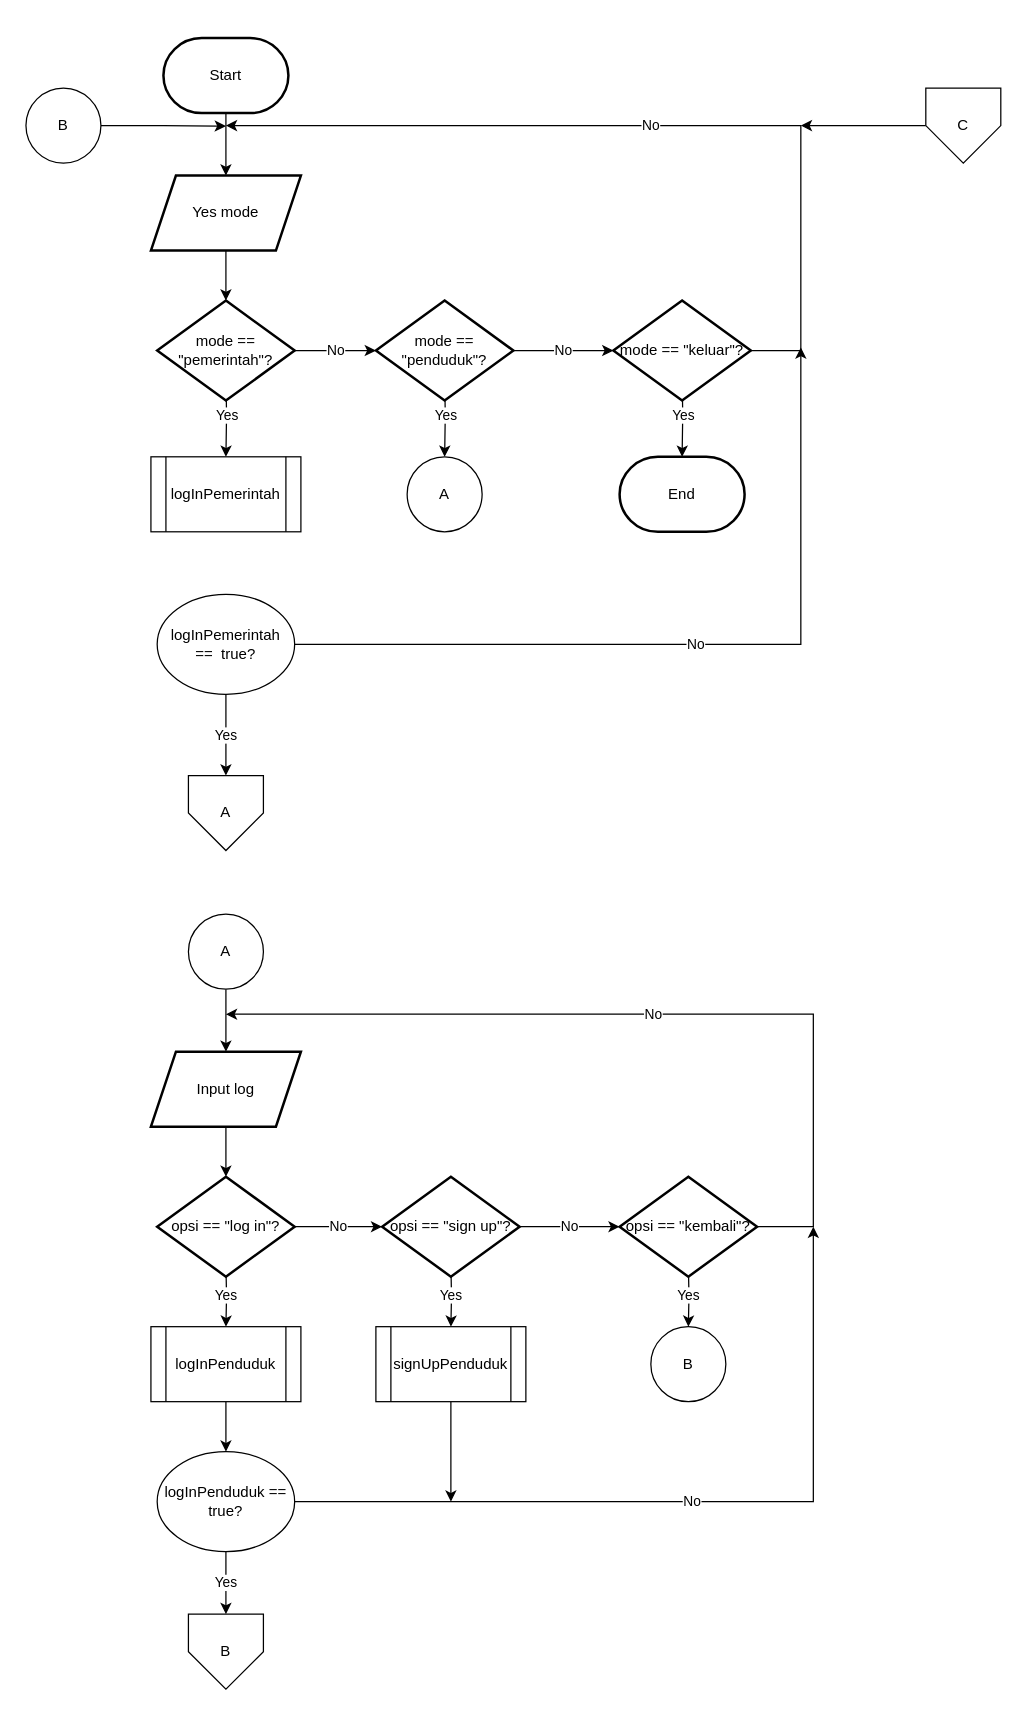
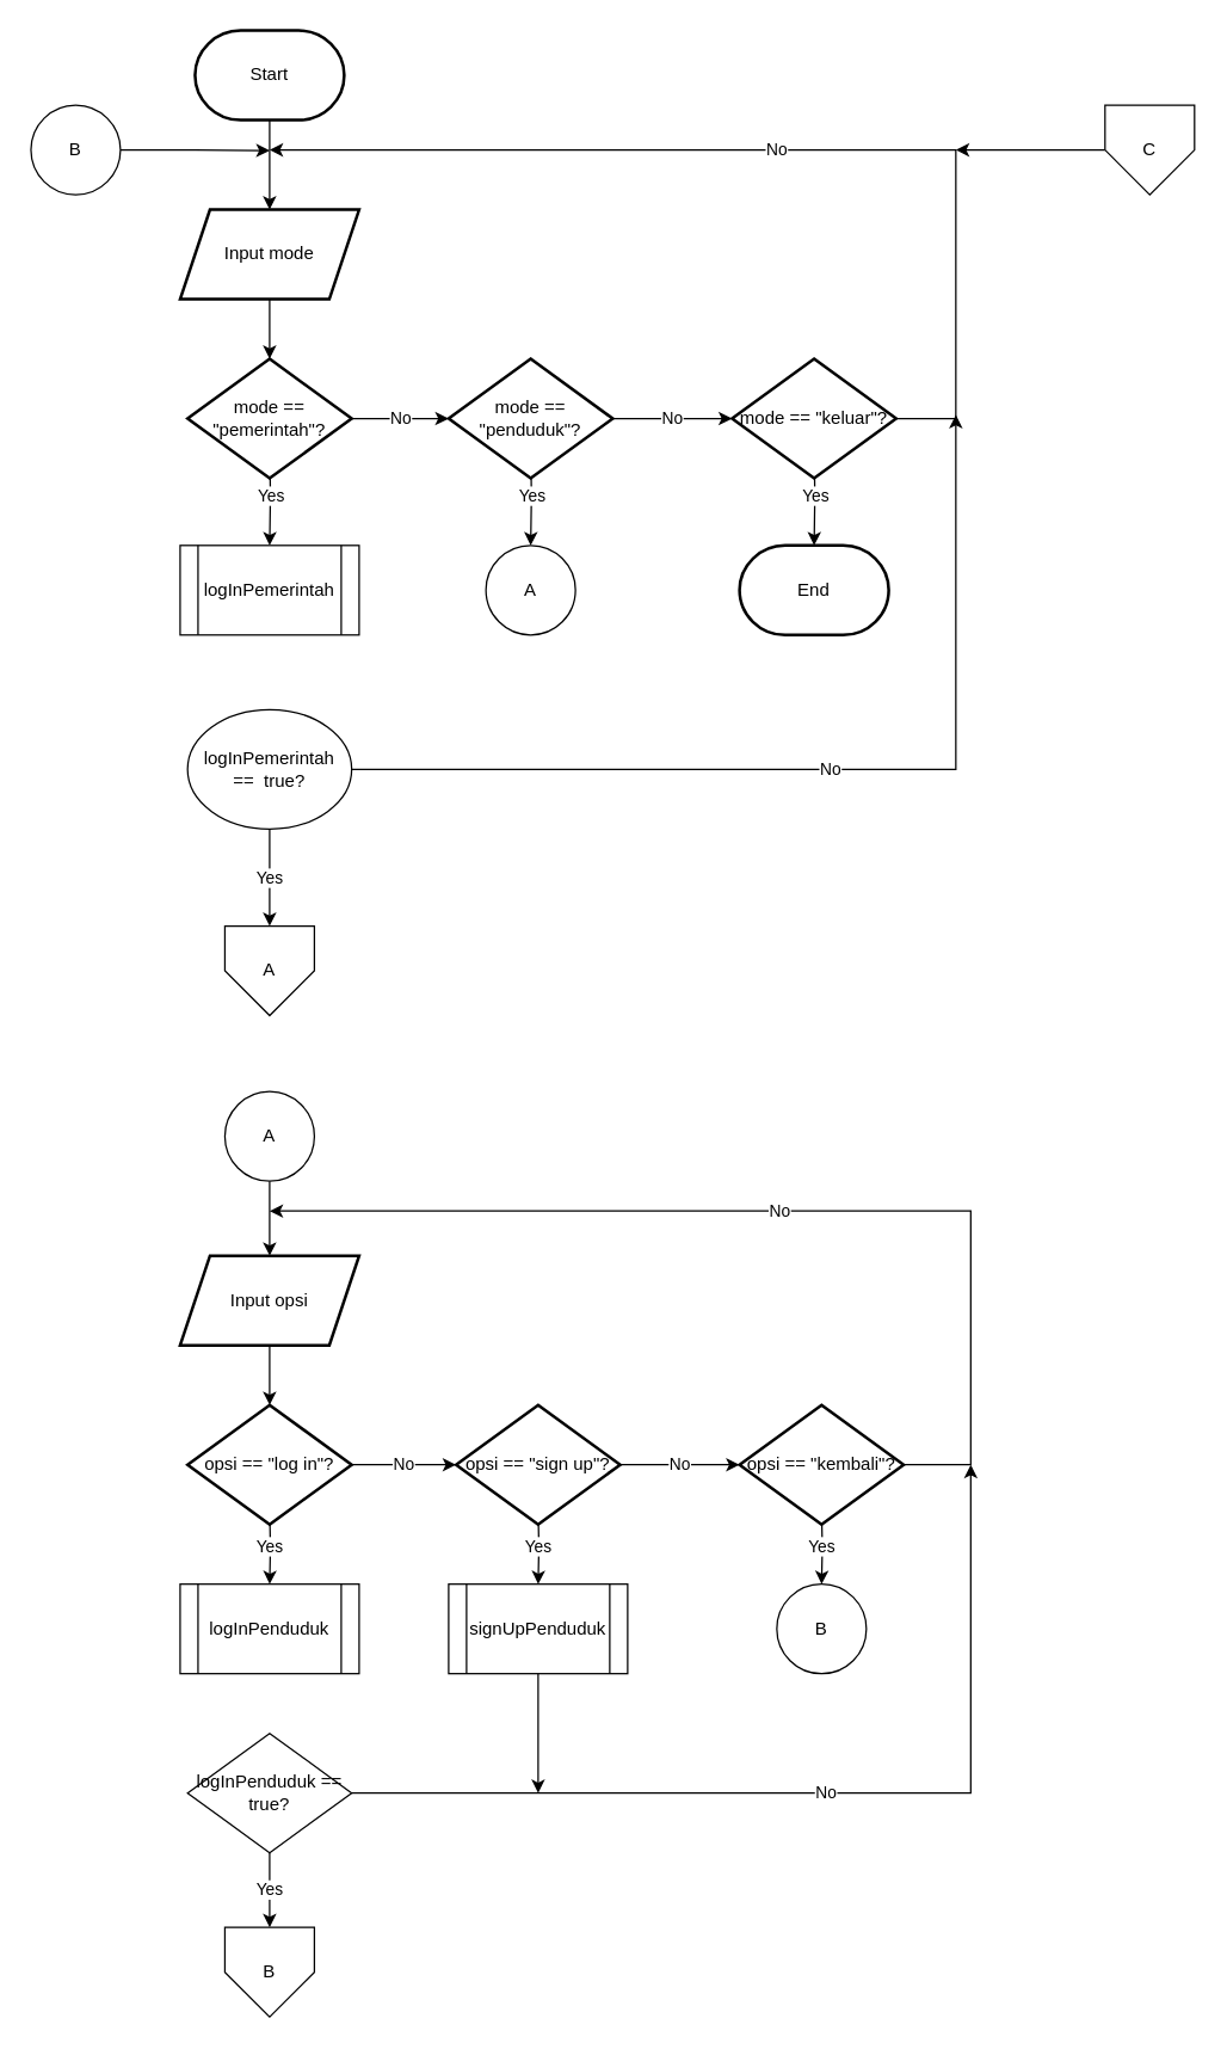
- <mxCell id="3" value="Start" style="strokeWidth=2;html=1;shape=mxgraph.flowchart.terminator;whiteSpace=wrap;" parent="1" vertex="1"><mxGeometry x="130" y="30" width="100" height="60" as="geometry" /></mxCell>
+ <mxCell id="3" value="Start" style="strokeWidth=2;html=1;shape=mxgraph.flowchart.terminator;whiteSpace=wrap;" parent="1" vertex="1"><mxGeometry x="130" y="20" width="100" height="60" as="geometry" /></mxCell>
- <mxCell id="5" value="Yes mode" style="shape=parallelogram;perimeter=parallelogramPerimeter;whiteSpace=wrap;html=1;fixedSize=1;strokeWidth=2;" parent="1" vertex="1"><mxGeometry x="120" y="140" width="120" height="60" as="geometry" /></mxCell>
+ <mxCell id="5" value="Input mode" style="shape=parallelogram;perimeter=parallelogramPerimeter;whiteSpace=wrap;html=1;fixedSize=1;strokeWidth=2;" parent="1" vertex="1"><mxGeometry x="120" y="140" width="120" height="60" as="geometry" /></mxCell>
- <mxCell id="24" value="Input log" style="shape=parallelogram;perimeter=parallelogramPerimeter;whiteSpace=wrap;html=1;fixedSize=1;strokeWidth=2;" parent="1" vertex="1"><mxGeometry x="120" y="841" width="120" height="60" as="geometry" /></mxCell>
+ <mxCell id="24" value="Input opsi" style="shape=parallelogram;perimeter=parallelogramPerimeter;whiteSpace=wrap;html=1;fixedSize=1;strokeWidth=2;" parent="1" vertex="1"><mxGeometry x="120" y="841" width="120" height="60" as="geometry" /></mxCell>
- <mxCell id="35" value="" style="edgeStyle=orthogonalEdgeStyle;rounded=0;orthogonalLoop=1;jettySize=auto;html=1;" parent="1" source="36" target="41" edge="1"><mxGeometry relative="1" as="geometry" /></mxCell>
- <mxCell id="41" value="logInPenduduk == true?" style="ellipse;whiteSpace=wrap;html=1;" parent="1" vertex="1"><mxGeometry x="125" y="1161" width="110" height="80" as="geometry" /></mxCell>
+ <mxCell id="41" value="logInPenduduk == true?" style="rhombus;whiteSpace=wrap;html=1;" parent="1" vertex="1"><mxGeometry x="125" y="1161" width="110" height="80" as="geometry" /></mxCell>
